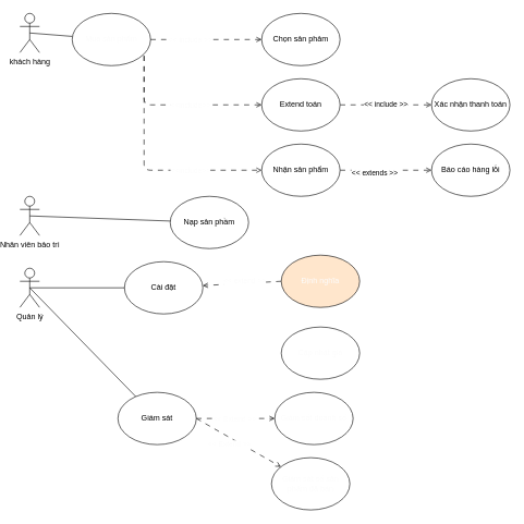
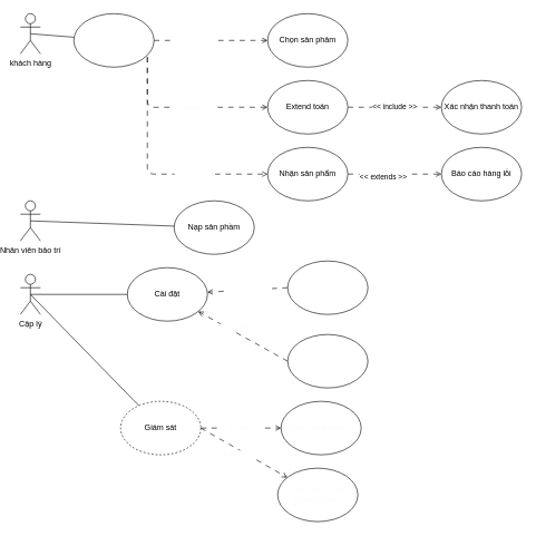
- <mxCell id="33" value="Định nghĩa" style="ellipse;whiteSpace=wrap;html=1;fontColor=#FCFCFC;fillColor=#ffe6cc;" parent="1" vertex="1"><mxGeometry x="420" y="390" width="120" height="80" as="geometry" /></mxCell>
+ <mxCell id="33" value="Định nghĩa" style="ellipse;whiteSpace=wrap;html=1;fontColor=#FCFCFC;" parent="1" vertex="1"><mxGeometry x="420" y="390" width="120" height="80" as="geometry" /></mxCell>
- <mxCell id="16" value="Quản lý" style="shape=umlActor;verticalLabelPosition=bottom;verticalAlign=top;html=1;outlineConnect=0;" parent="1" vertex="1"><mxGeometry x="20" y="410" width="30" height="60" as="geometry" /></mxCell>
+ <mxCell id="16" value="Cập lý" style="shape=umlActor;verticalLabelPosition=bottom;verticalAlign=top;html=1;outlineConnect=0;" parent="1" vertex="1"><mxGeometry x="20" y="410" width="30" height="60" as="geometry" /></mxCell>
+ <mxCell id="34" style="edgeStyle=none;html=1;exitX=0;exitY=0.5;exitDx=0;exitDy=0;dashed=1;dashPattern=8 8;fontColor=#FCFCFC;endArrow=open;endFill=0;" parent="1" source="36" target="6" edge="1"><mxGeometry relative="1" as="geometry" /></mxCell>
+ <mxCell id="35" value="&amp;lt;&amp;lt; extend &amp;gt;&amp;gt;" style="edgeLabel;html=1;align=center;verticalAlign=middle;resizable=0;points=[];fontColor=#FCFCFC;" parent="34" vertex="1" connectable="0"><mxGeometry x="0.427" y="1" relative="1" as="geometry"><mxPoint x="27" as="offset" /></mxGeometry></mxCell>
- <mxCell id="11" value="Giám sát" style="ellipse;whiteSpace=wrap;html=1;" parent="1" vertex="1"><mxGeometry x="170" y="600" width="120" height="80" as="geometry" /></mxCell>
+ <mxCell id="11" value="Giám sát" style="ellipse;whiteSpace=wrap;html=1;dashed=1;" parent="1" vertex="1"><mxGeometry x="170" y="600" width="120" height="80" as="geometry" /></mxCell>
